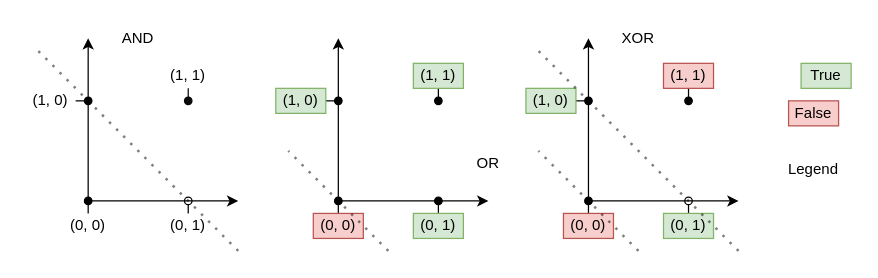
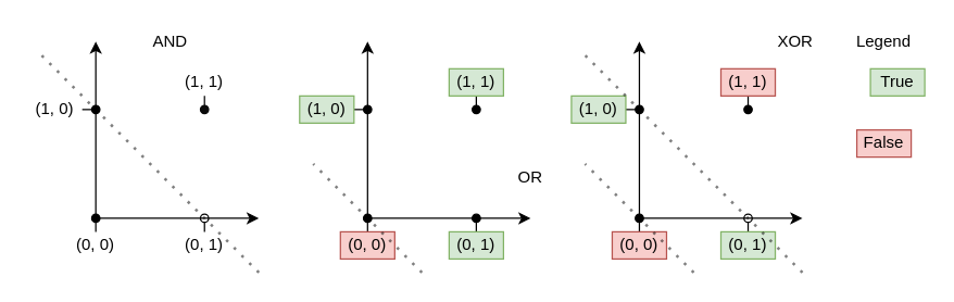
- <mxCell id="9" value="AND" style="text;html=1;strokeColor=none;fillColor=none;align=center;verticalAlign=middle;whiteSpace=wrap;rounded=0;" parent="1" vertex="1"><mxGeometry x="90" y="20" width="40" height="20" as="geometry" /></mxCell>
+ <mxCell id="9" value="AND" style="text;html=1;strokeColor=none;fillColor=none;align=center;verticalAlign=middle;whiteSpace=wrap;rounded=0;" parent="1" vertex="1"><mxGeometry x="105" y="20" width="40" height="20" as="geometry" /></mxCell>
- <mxCell id="31" value="XOR" style="text;html=1;strokeColor=none;fillColor=none;align=center;verticalAlign=middle;whiteSpace=wrap;rounded=0;" parent="1" vertex="1"><mxGeometry x="490" y="20" width="40" height="20" as="geometry" /></mxCell>
+ <mxCell id="31" value="XOR" style="text;html=1;strokeColor=none;fillColor=none;align=center;verticalAlign=middle;whiteSpace=wrap;rounded=0;" parent="1" vertex="1"><mxGeometry x="565" y="20" width="40" height="20" as="geometry" /></mxCell>
- <mxCell id="36" value="False" style="text;html=1;strokeColor=#b85450;fillColor=#f8cecc;align=center;verticalAlign=middle;whiteSpace=wrap;rounded=0;labelBackgroundColor=none;" parent="1" vertex="1"><mxGeometry x="630" y="80" width="40" height="20" as="geometry" /></mxCell>
+ <mxCell id="36" value="False" style="text;html=1;strokeColor=#b85450;fillColor=#f8cecc;align=center;verticalAlign=middle;whiteSpace=wrap;rounded=0;labelBackgroundColor=none;" parent="1" vertex="1"><mxGeometry x="630" y="95" width="40" height="20" as="geometry" /></mxCell>
- <mxCell id="37" value="Legend" style="text;html=1;strokeColor=none;fillColor=none;align=center;verticalAlign=middle;whiteSpace=wrap;rounded=0;" parent="1" vertex="1"><mxGeometry x="630" y="125" width="40" height="20" as="geometry" /></mxCell>
+ <mxCell id="37" value="Legend" style="text;html=1;strokeColor=none;fillColor=none;align=center;verticalAlign=middle;whiteSpace=wrap;rounded=0;" parent="1" vertex="1"><mxGeometry x="630" y="20" width="40" height="20" as="geometry" /></mxCell>
